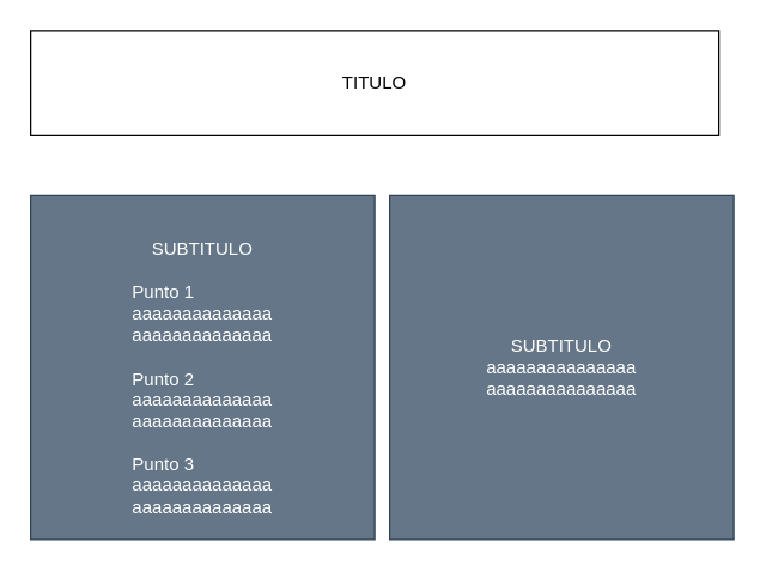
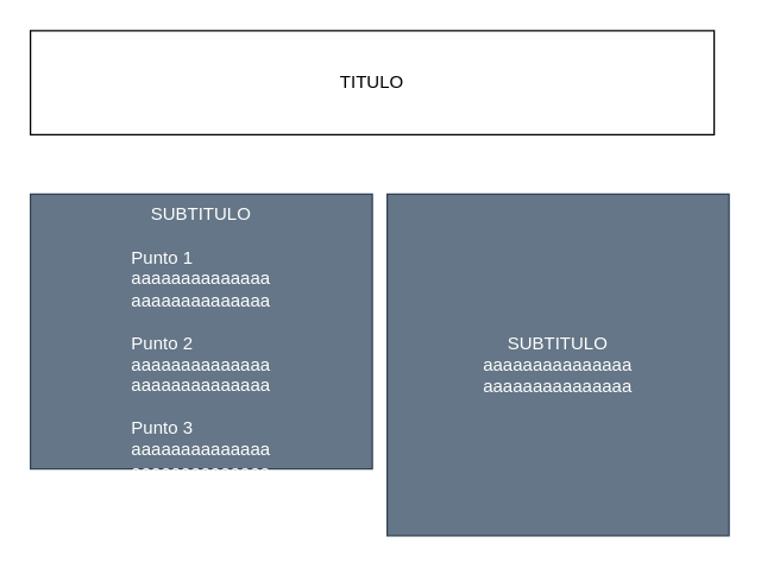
- <mxCell id="2" value="&lt;br&gt;SUBTITULO&lt;br&gt;&lt;br&gt;&lt;div style=&quot;text-align: left;&quot;&gt;Punto 1&lt;/div&gt;aaaaaaaaaaaaaa&lt;br&gt;aaaaaaaaaaaaaa&lt;br&gt;&lt;br&gt;&lt;div style=&quot;text-align: left;&quot;&gt;Punto 2&lt;/div&gt;&lt;div style=&quot;text-align: left;&quot;&gt;aaaaaaaaaaaaaa&lt;/div&gt;&lt;div style=&quot;text-align: left;&quot;&gt;aaaaaaaaaaaaaa&lt;/div&gt;&lt;div style=&quot;text-align: left;&quot;&gt;&lt;br&gt;&lt;/div&gt;&lt;div style=&quot;text-align: left;&quot;&gt;Punto 3&lt;/div&gt;&lt;div style=&quot;text-align: left;&quot;&gt;aaaaaaaaaaaaaa&lt;/div&gt;&lt;div style=&quot;text-align: left;&quot;&gt;aaaaaaaaaaaaaa&lt;/div&gt;" style="whiteSpace=wrap;html=1;aspect=fixed;fillColor=#647687;fontColor=#ffffff;strokeColor=#314354;align=center;" parent="1" vertex="1"><mxGeometry x="20" y="130" width="230" height="230" as="geometry" /></mxCell>
+ <mxCell id="2" value="&lt;br&gt;SUBTITULO&lt;br&gt;&lt;br&gt;&lt;div style=&quot;text-align: left;&quot;&gt;Punto 1&lt;/div&gt;aaaaaaaaaaaaaa&lt;br&gt;aaaaaaaaaaaaaa&lt;br&gt;&lt;br&gt;&lt;div style=&quot;text-align: left;&quot;&gt;Punto 2&lt;/div&gt;&lt;div style=&quot;text-align: left;&quot;&gt;aaaaaaaaaaaaaa&lt;/div&gt;&lt;div style=&quot;text-align: left;&quot;&gt;aaaaaaaaaaaaaa&lt;/div&gt;&lt;div style=&quot;text-align: left;&quot;&gt;&lt;br&gt;&lt;/div&gt;&lt;div style=&quot;text-align: left;&quot;&gt;Punto 3&lt;/div&gt;&lt;div style=&quot;text-align: left;&quot;&gt;aaaaaaaaaaaaaa&lt;/div&gt;&lt;div style=&quot;text-align: left;&quot;&gt;aaaaaaaaaaaaaa&lt;/div&gt;" style="whiteSpace=wrap;html=1;aspect=fixed;fillColor=#647687;fontColor=#ffffff;strokeColor=#314354;align=center;" parent="1" vertex="1"><mxGeometry x="20" y="130" width="230" height="185" as="geometry" /></mxCell>
